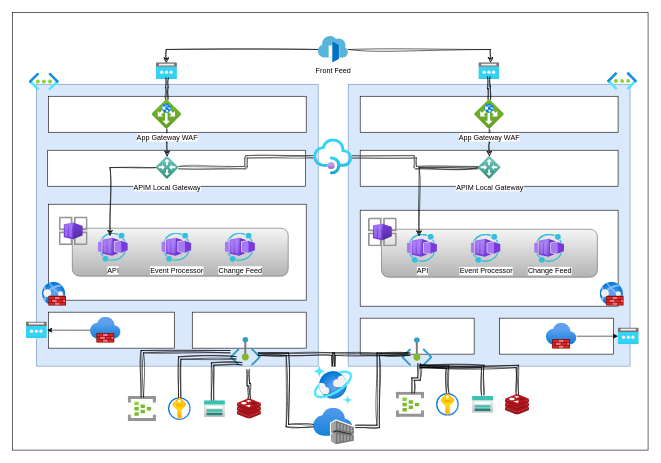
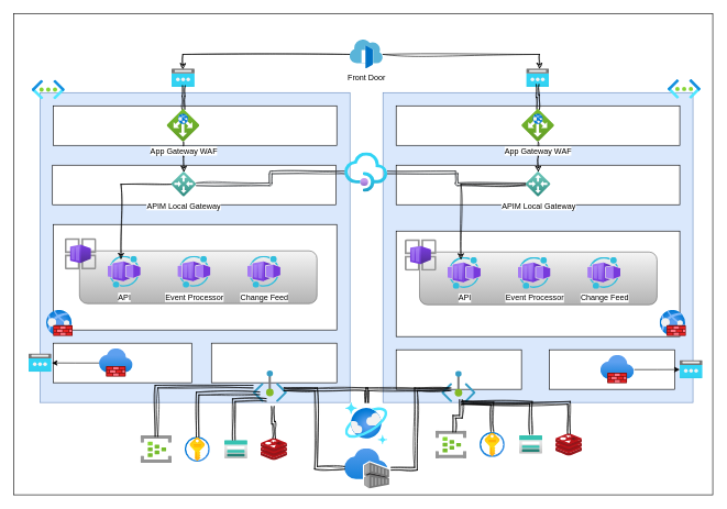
- <mxCell id="7" value="Front Feed" style="image;sketch=0;aspect=fixed;html=1;points=[];align=center;fontSize=12;image=img/lib/mscae/Front_Doors.svg;" vertex="1" parent="1"><mxGeometry x="530" y="60" width="50" height="44" as="geometry" /></mxCell>
+ <mxCell id="7" value="Front Door" style="image;sketch=0;aspect=fixed;html=1;points=[];align=center;fontSize=12;image=img/lib/mscae/Front_Doors.svg;" vertex="1" parent="1"><mxGeometry x="530" y="60" width="50" height="44" as="geometry" /></mxCell>
